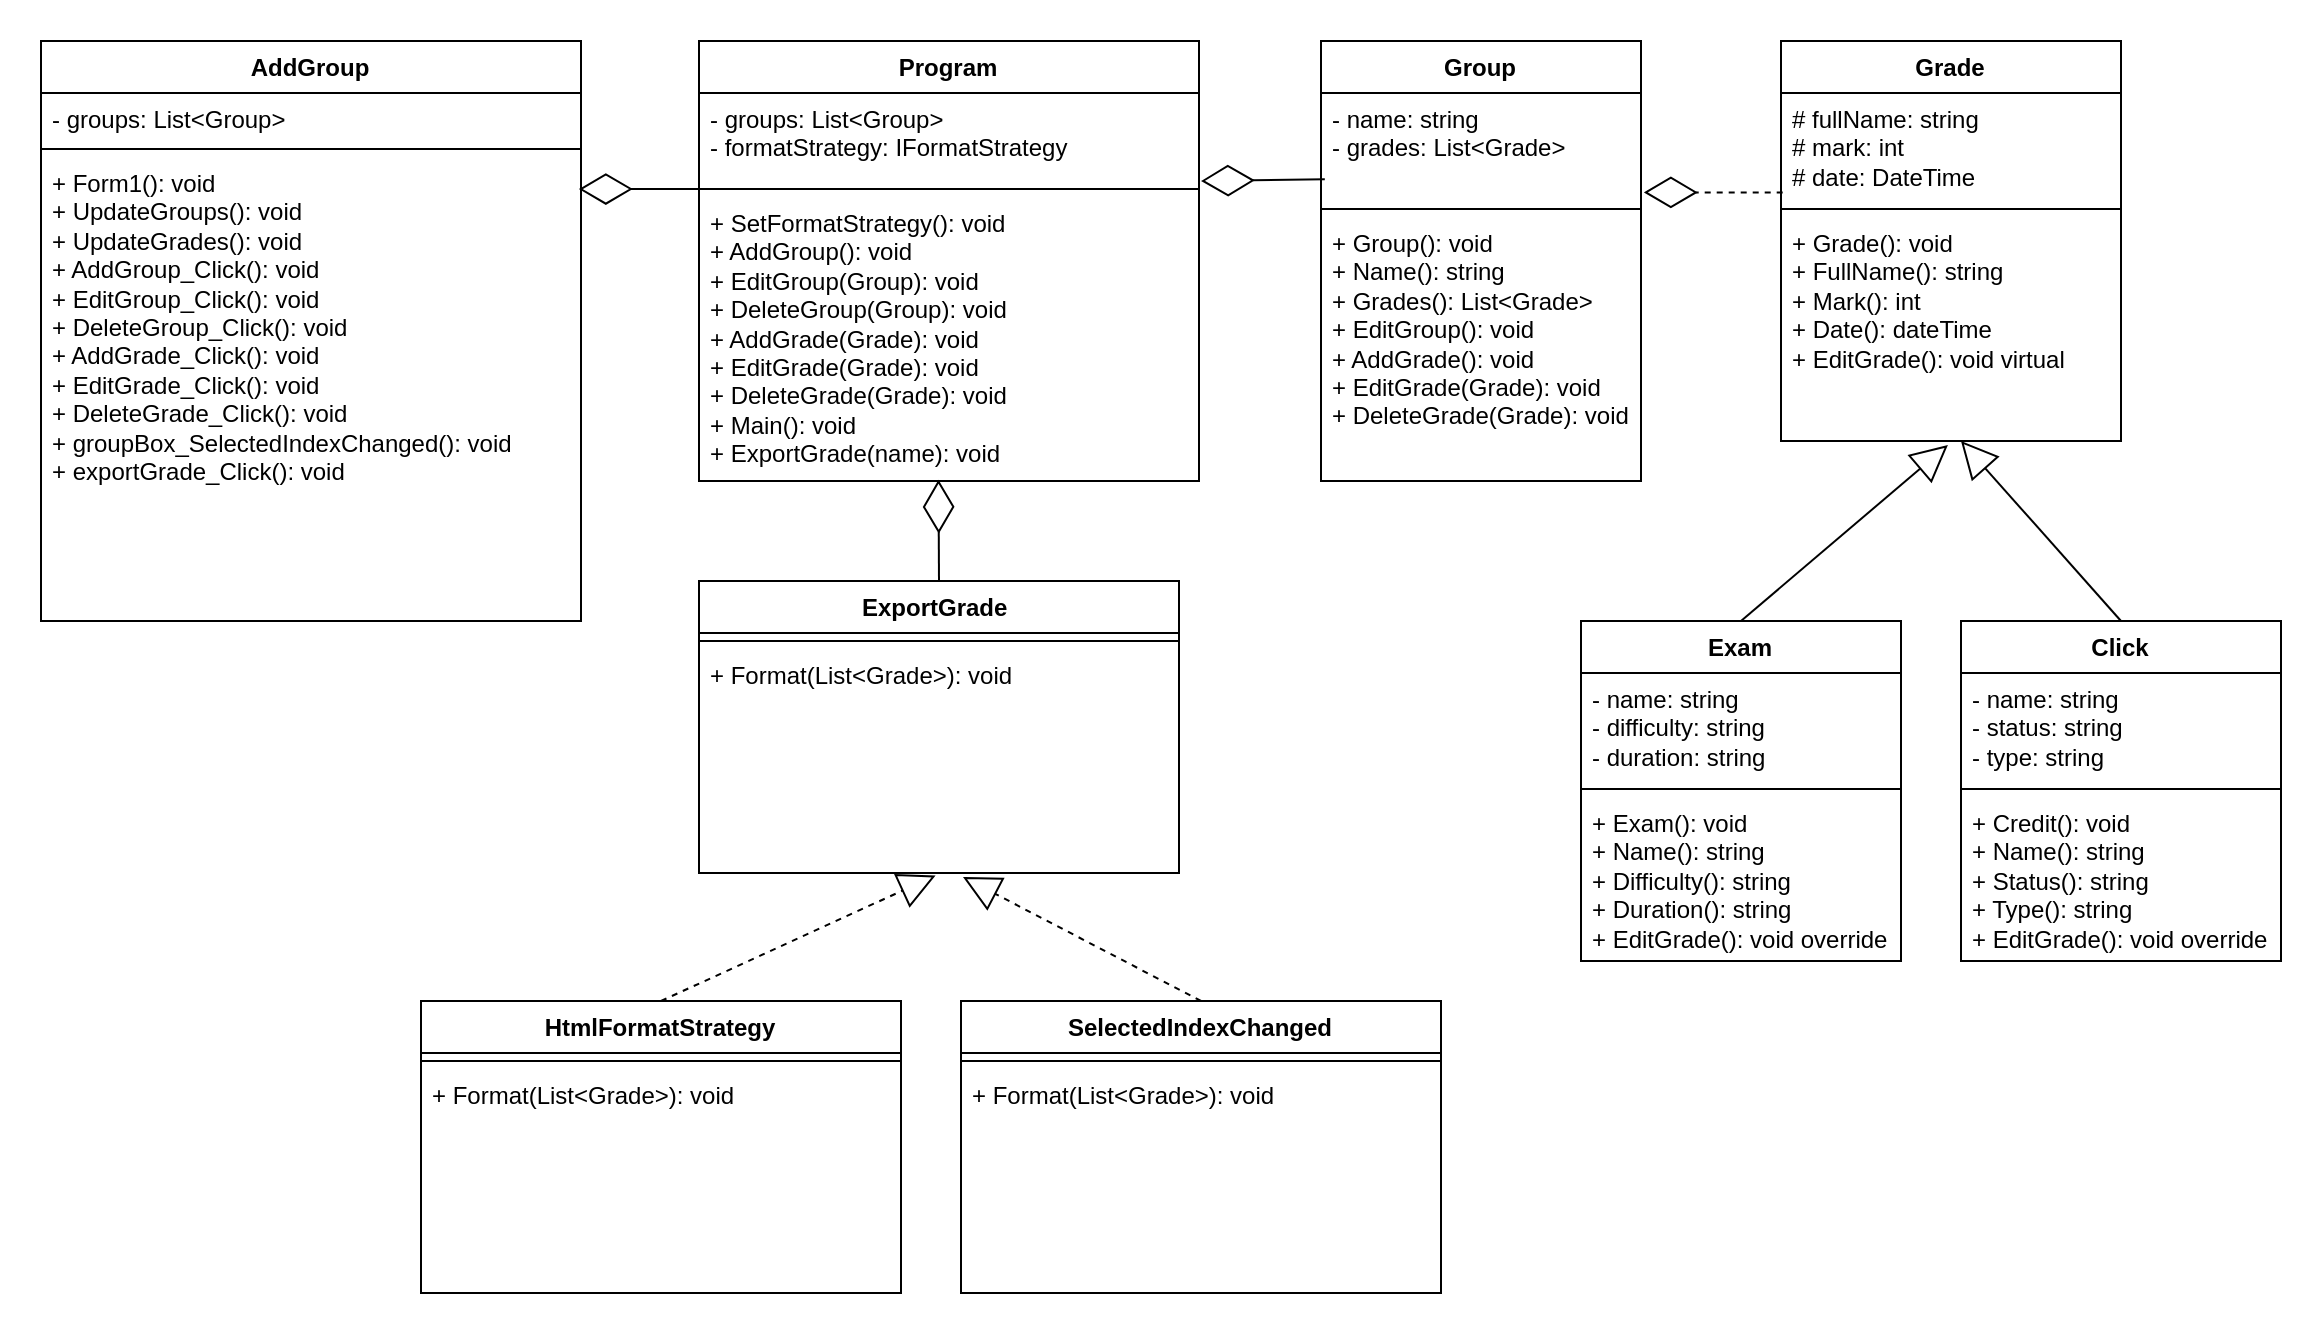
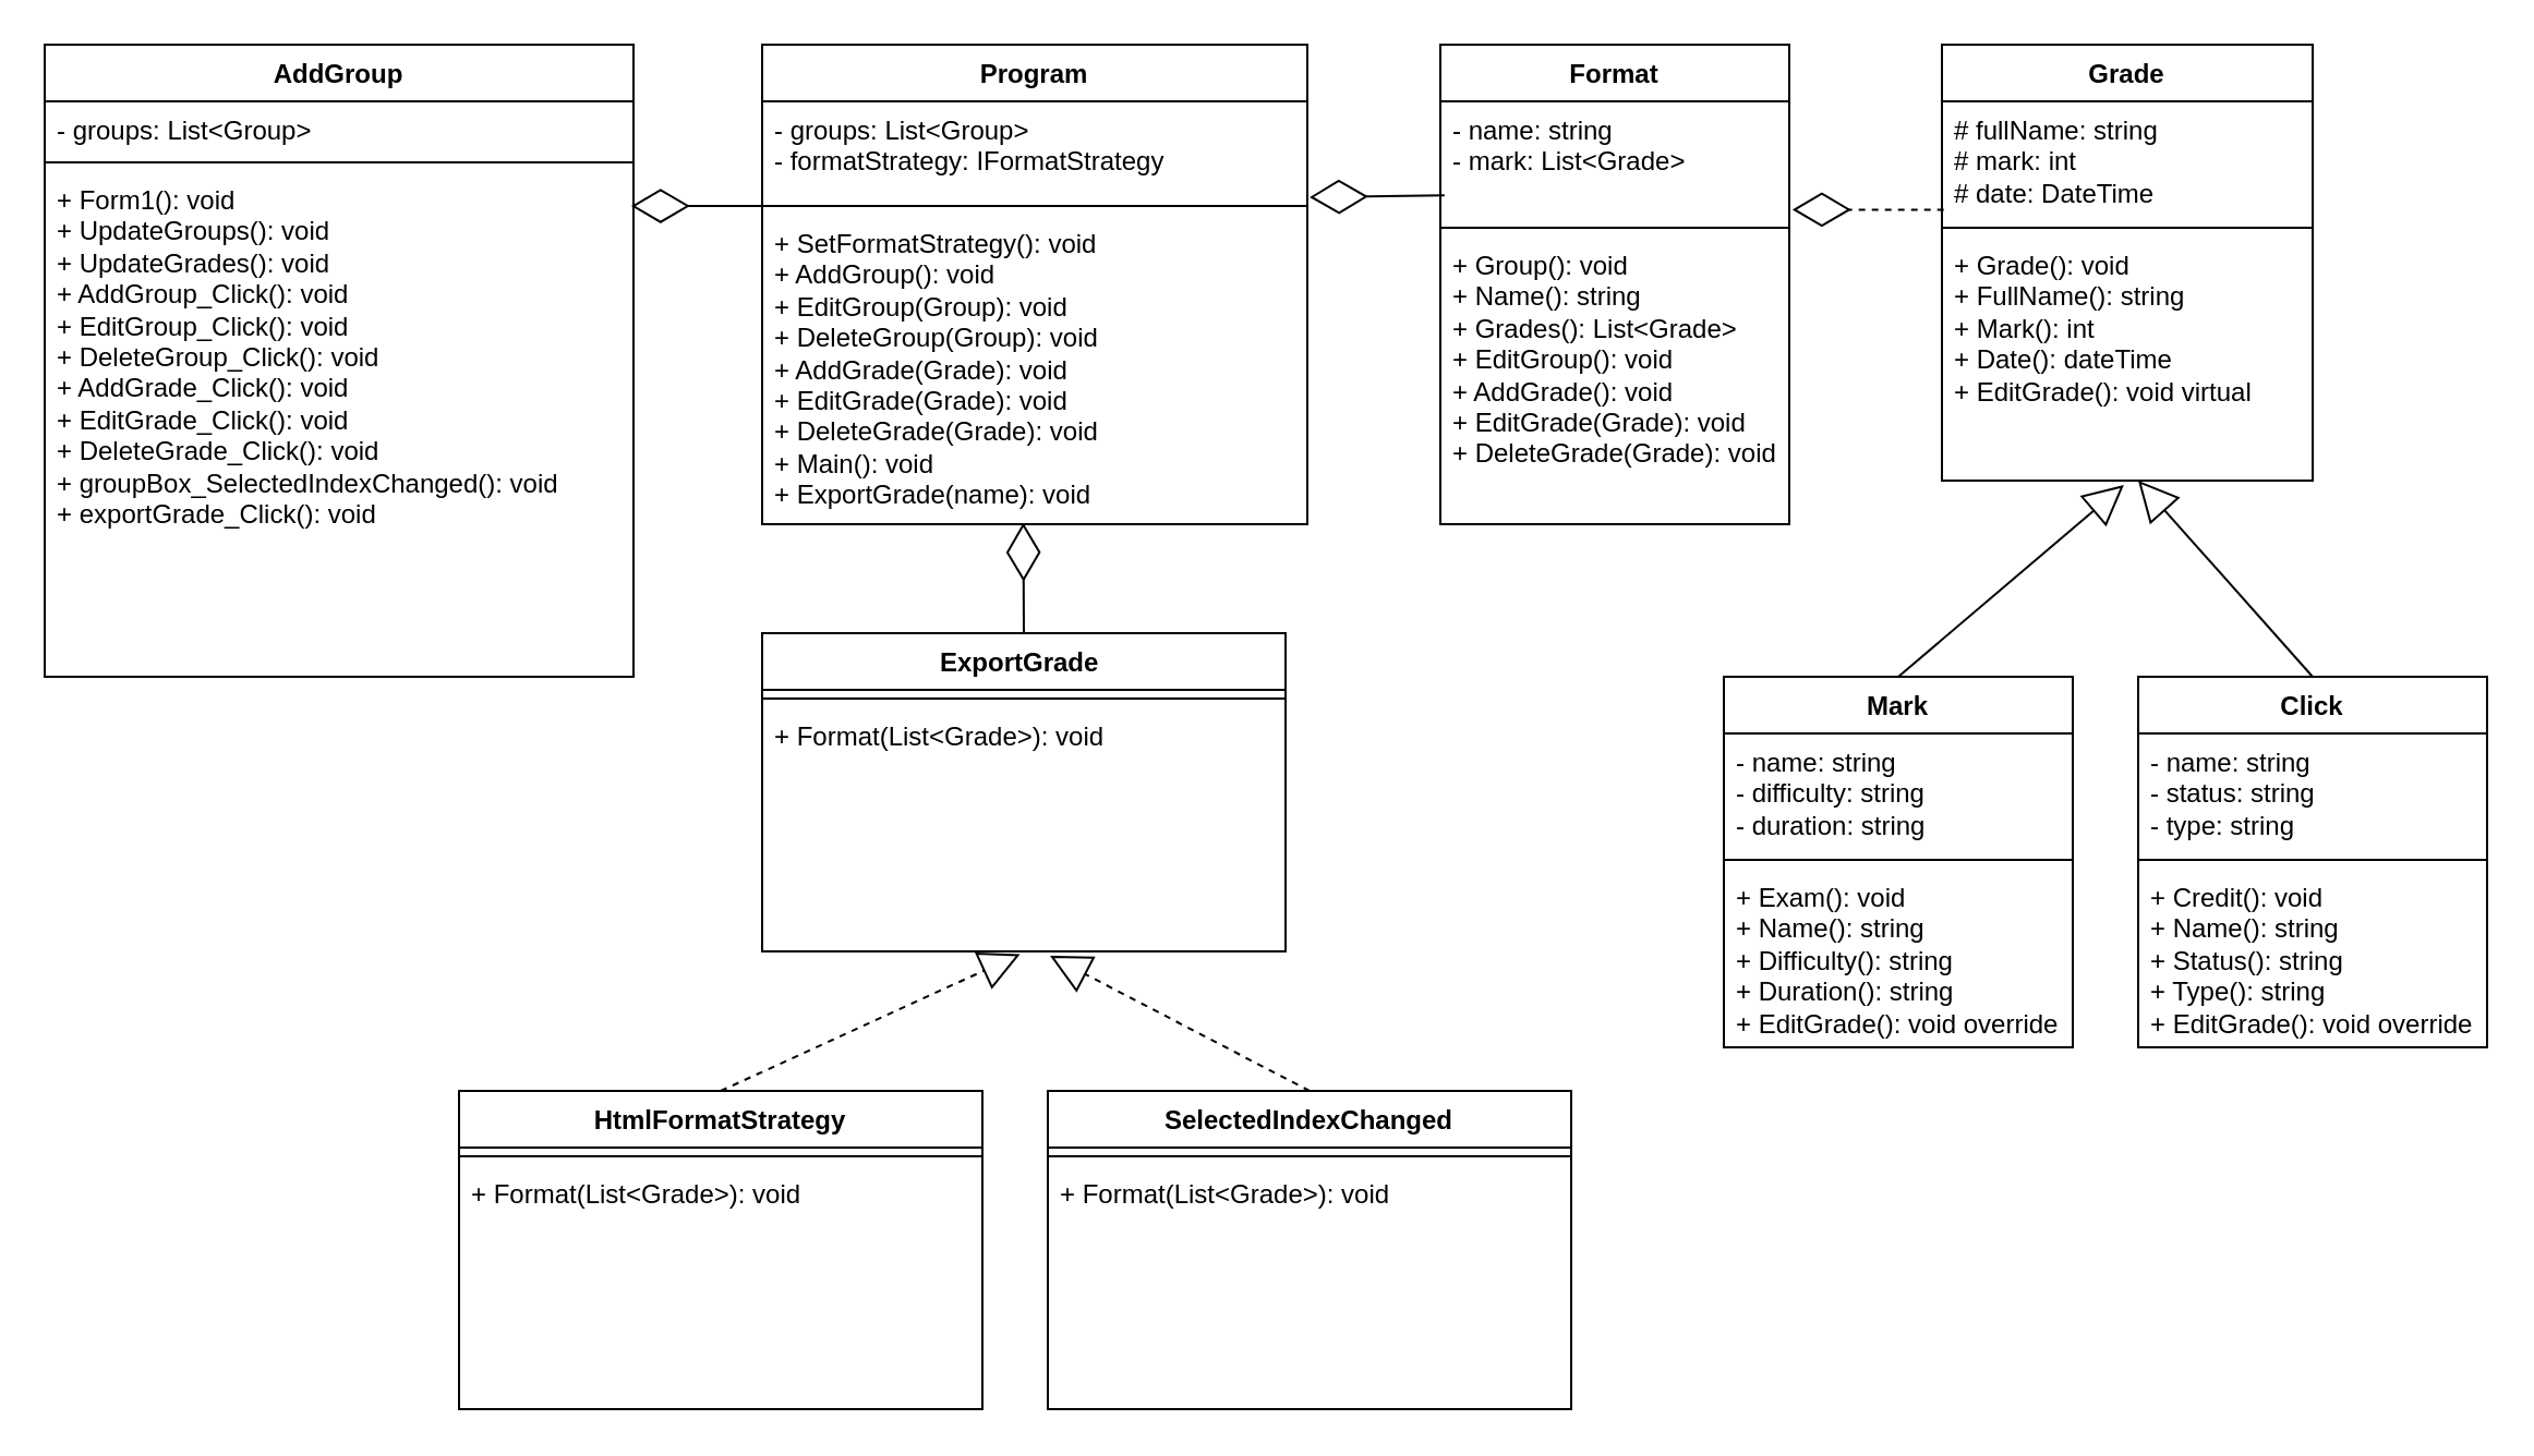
- <mxCell id="2" value="Group" style="swimlane;fontStyle=1;align=center;verticalAlign=top;childLayout=stackLayout;horizontal=1;startSize=26;horizontalStack=0;resizeParent=1;resizeParentMax=0;resizeLast=0;collapsible=1;marginBottom=0;whiteSpace=wrap;html=1;" parent="1" vertex="1"><mxGeometry x="660" y="20" width="160" height="220" as="geometry" /></mxCell>
+ <mxCell id="2" value="Format" style="swimlane;fontStyle=1;align=center;verticalAlign=top;childLayout=stackLayout;horizontal=1;startSize=26;horizontalStack=0;resizeParent=1;resizeParentMax=0;resizeLast=0;collapsible=1;marginBottom=0;whiteSpace=wrap;html=1;" parent="1" vertex="1"><mxGeometry x="660" y="20" width="160" height="220" as="geometry" /></mxCell>
- <mxCell id="3" value="- name: string&lt;br&gt;- grades:&amp;nbsp;List&amp;lt;Grade&amp;gt;" style="text;strokeColor=none;fillColor=none;align=left;verticalAlign=top;spacingLeft=4;spacingRight=4;overflow=hidden;rotatable=0;points=[[0,0.5],[1,0.5]];portConstraint=eastwest;whiteSpace=wrap;html=1;" parent="2" vertex="1"><mxGeometry y="26" width="160" height="54" as="geometry" /></mxCell>
+ <mxCell id="3" value="- name: string&lt;br&gt;- mark:&amp;nbsp;List&amp;lt;Grade&amp;gt;" style="text;strokeColor=none;fillColor=none;align=left;verticalAlign=top;spacingLeft=4;spacingRight=4;overflow=hidden;rotatable=0;points=[[0,0.5],[1,0.5]];portConstraint=eastwest;whiteSpace=wrap;html=1;" parent="2" vertex="1"><mxGeometry y="26" width="160" height="54" as="geometry" /></mxCell>
- <mxCell id="10" value="Exam" style="swimlane;fontStyle=1;align=center;verticalAlign=top;childLayout=stackLayout;horizontal=1;startSize=26;horizontalStack=0;resizeParent=1;resizeParentMax=0;resizeLast=0;collapsible=1;marginBottom=0;whiteSpace=wrap;html=1;" parent="1" vertex="1"><mxGeometry x="790" y="310" width="160" height="170" as="geometry" /></mxCell>
+ <mxCell id="10" value="Mark" style="swimlane;fontStyle=1;align=center;verticalAlign=top;childLayout=stackLayout;horizontal=1;startSize=26;horizontalStack=0;resizeParent=1;resizeParentMax=0;resizeLast=0;collapsible=1;marginBottom=0;whiteSpace=wrap;html=1;" parent="1" vertex="1"><mxGeometry x="790" y="310" width="160" height="170" as="geometry" /></mxCell>
